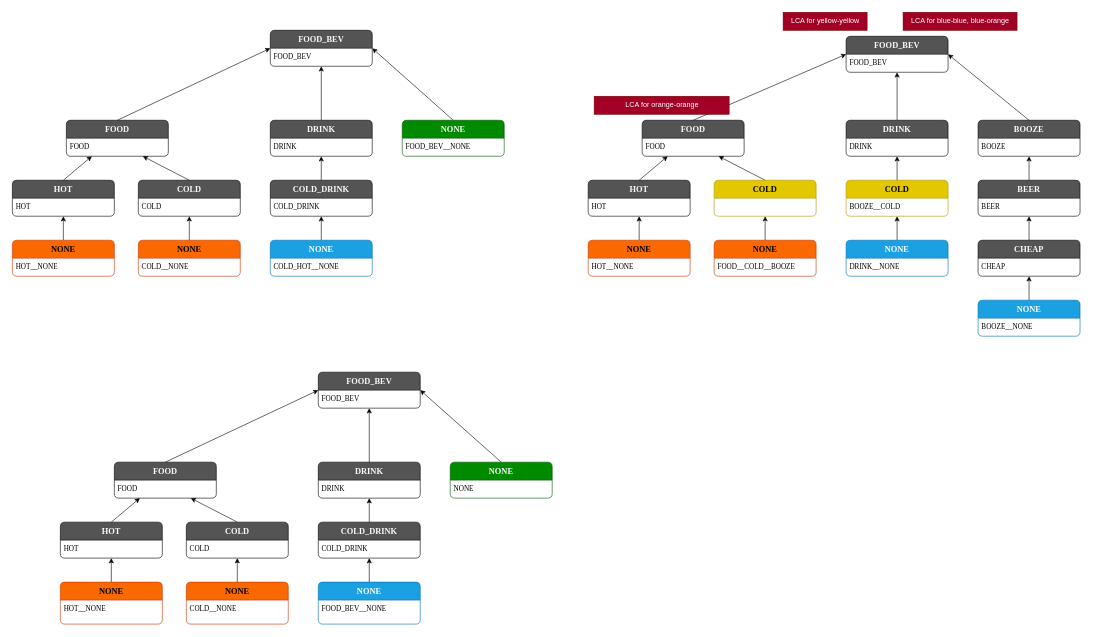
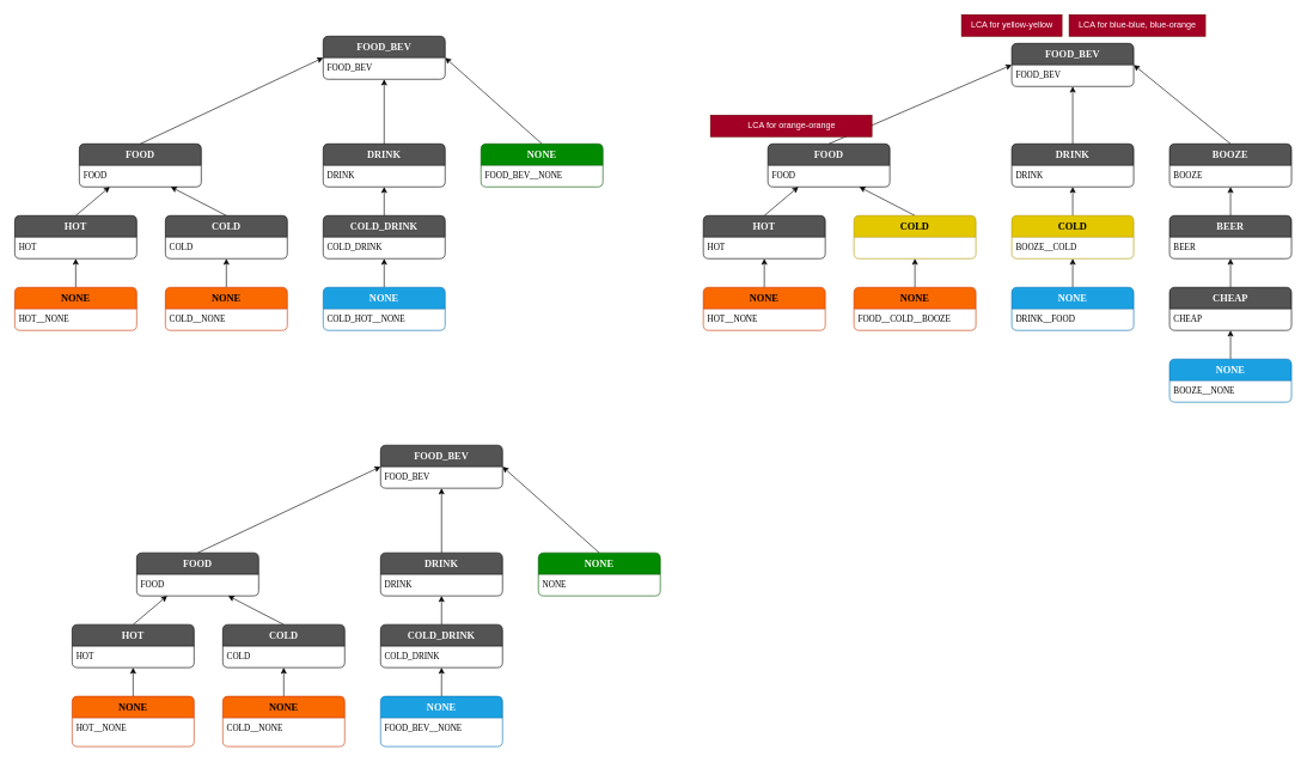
- <mxCell id="99" value="LCA for yellow-yellow" style="text;html=1;align=center;verticalAlign=middle;resizable=0;points=[];autosize=1;strokeColor=#6F0000;fillColor=#a20025;fontColor=#ffffff;" vertex="1" parent="1"><mxGeometry x="1305" y="20" width="140" height="30" as="geometry" /></mxCell>
+ <mxCell id="99" value="LCA for yellow-yellow" style="text;html=1;align=center;verticalAlign=middle;resizable=0;points=[];autosize=1;strokeColor=#6F0000;fillColor=#a20025;fontColor=#ffffff;" vertex="1" parent="1"><mxGeometry x="1340" y="20" width="140" height="30" as="geometry" /></mxCell>
- <mxCell id="97" value="LCA for blue-blue, blue-orange" style="text;html=1;align=center;verticalAlign=middle;resizable=0;points=[];autosize=1;strokeColor=#6F0000;fillColor=#a20025;fontColor=#ffffff;" vertex="1" parent="1"><mxGeometry x="1505" y="20" width="190" height="30" as="geometry" /></mxCell>
+ <mxCell id="97" value="LCA for blue-blue, blue-orange" style="text;html=1;align=center;verticalAlign=middle;resizable=0;points=[];autosize=1;strokeColor=#6F0000;fillColor=#a20025;fontColor=#ffffff;" vertex="1" parent="1"><mxGeometry x="1490" y="20" width="190" height="30" as="geometry" /></mxCell>
- <mxCell id="87" value="DRINK__NONE" style="fontFamily=Lucida Console;align=left;verticalAlign=top;fillColor=none;gradientColor=none;strokeColor=none;rounded=0;spacingLeft=4;resizable=0;movable=0;deletable=0;rotatable=0;autosize=1;" vertex="1" connectable="0" parent="86"><mxGeometry y="30" width="110" height="30" as="geometry" /></mxCell>
+ <mxCell id="87" value="DRINK__FOOD" style="fontFamily=Lucida Console;align=left;verticalAlign=top;fillColor=none;gradientColor=none;strokeColor=none;rounded=0;spacingLeft=4;resizable=0;movable=0;deletable=0;rotatable=0;autosize=1;" vertex="1" connectable="0" parent="86"><mxGeometry y="30" width="110" height="30" as="geometry" /></mxCell>
